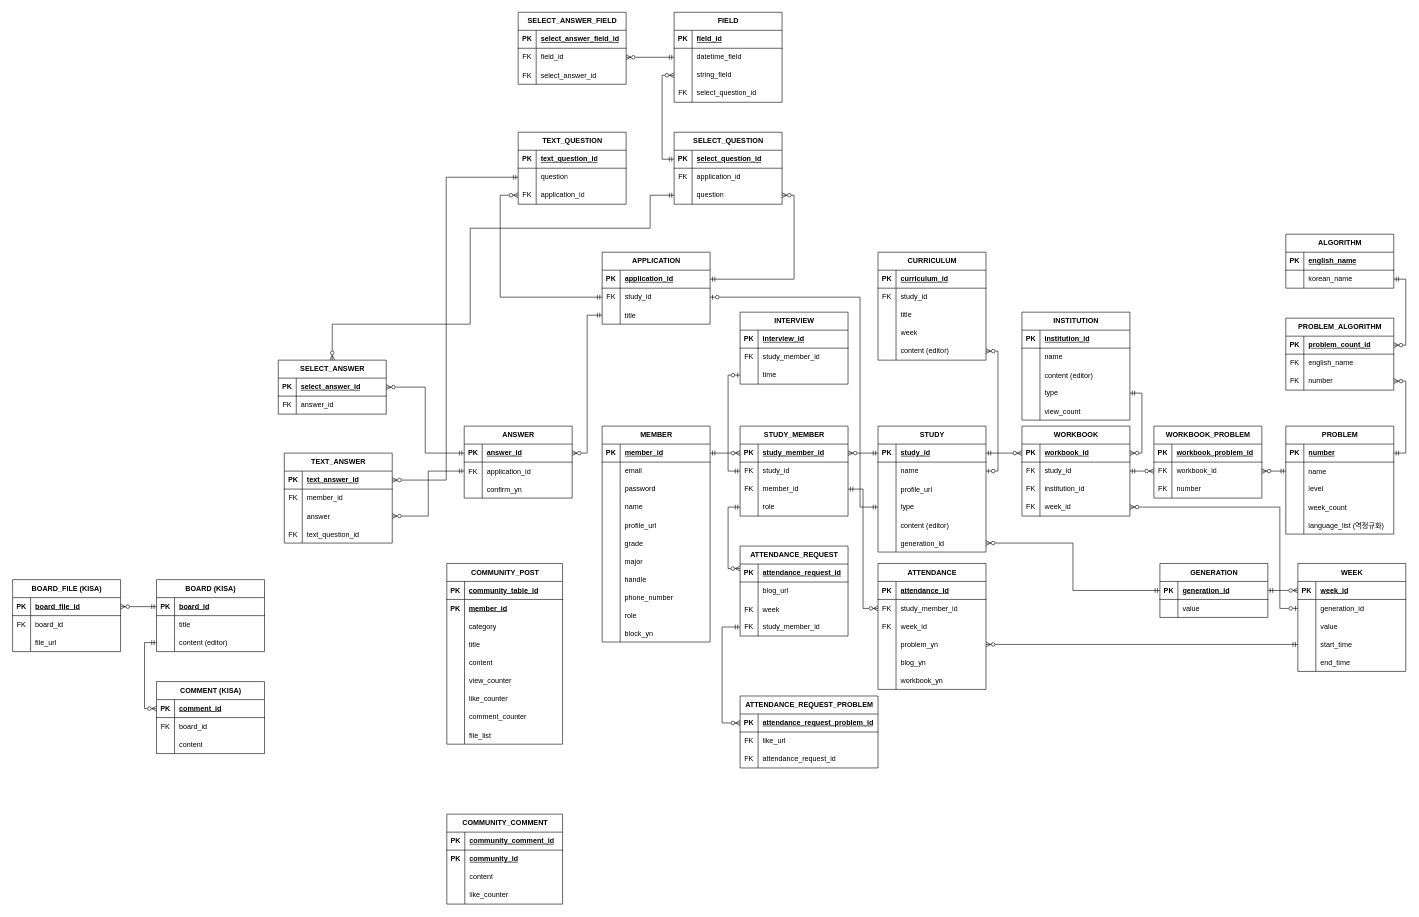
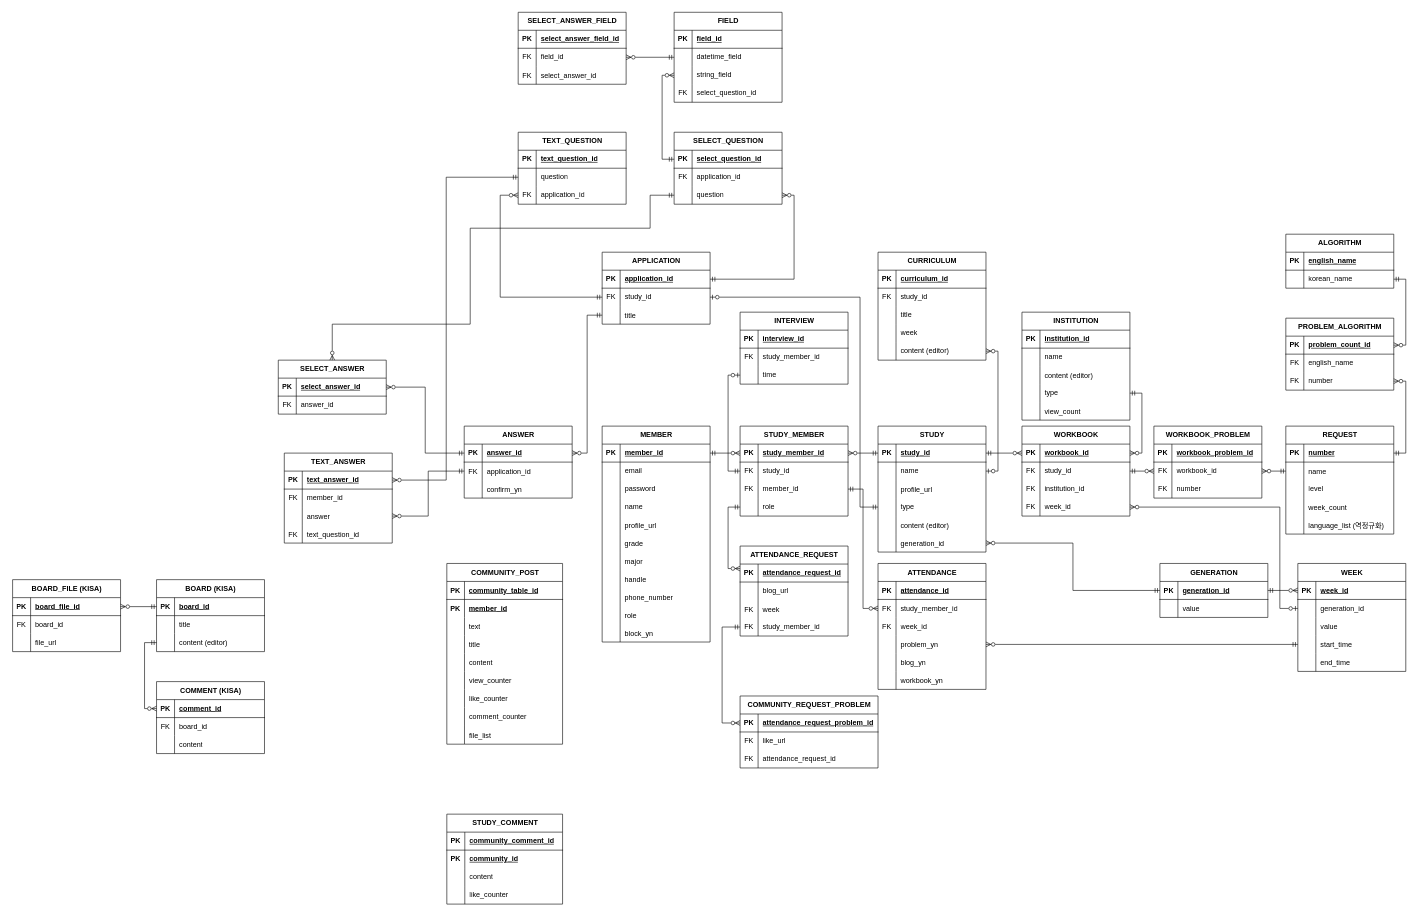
- <mxCell id="129" value="PROBLEM" style="shape=table;startSize=30;container=1;collapsible=1;childLayout=tableLayout;fixedRows=1;rowLines=0;fontStyle=1;align=center;resizeLast=1;html=1;" parent="1" vertex="1"><mxGeometry x="2142.96" y="710" width="180" height="180" as="geometry" /></mxCell>
+ <mxCell id="129" value="REQUEST" style="shape=table;startSize=30;container=1;collapsible=1;childLayout=tableLayout;fixedRows=1;rowLines=0;fontStyle=1;align=center;resizeLast=1;html=1;" parent="1" vertex="1"><mxGeometry x="2142.96" y="710" width="180" height="180" as="geometry" /></mxCell>
- <mxCell id="382" value="category" style="shape=partialRectangle;connectable=0;fillColor=none;top=0;left=0;bottom=0;right=0;align=left;spacingLeft=6;overflow=hidden;whiteSpace=wrap;html=1;" vertex="1" parent="380"><mxGeometry x="29.469" width="163.531" height="30" as="geometry"><mxRectangle width="163.531" height="30" as="alternateBounds" /></mxGeometry></mxCell>
+ <mxCell id="382" value="text" style="shape=partialRectangle;connectable=0;fillColor=none;top=0;left=0;bottom=0;right=0;align=left;spacingLeft=6;overflow=hidden;whiteSpace=wrap;html=1;" vertex="1" parent="380"><mxGeometry x="29.469" width="163.531" height="30" as="geometry"><mxRectangle width="163.531" height="30" as="alternateBounds" /></mxGeometry></mxCell>
- <mxCell id="238" value="ATTENDANCE_REQUEST_PROBLEM" style="shape=table;startSize=30;container=1;collapsible=1;childLayout=tableLayout;fixedRows=1;rowLines=0;fontStyle=1;align=center;resizeLast=1;html=1;" parent="1" vertex="1"><mxGeometry x="1233" y="1160" width="230" height="120" as="geometry" /></mxCell>
+ <mxCell id="238" value="COMMUNITY_REQUEST_PROBLEM" style="shape=table;startSize=30;container=1;collapsible=1;childLayout=tableLayout;fixedRows=1;rowLines=0;fontStyle=1;align=center;resizeLast=1;html=1;" parent="1" vertex="1"><mxGeometry x="1233" y="1160" width="230" height="120" as="geometry" /></mxCell>
- <mxCell id="401" value="COMMUNITY_COMMENT" style="shape=table;startSize=30;container=1;collapsible=1;childLayout=tableLayout;fixedRows=1;rowLines=0;fontStyle=1;align=center;resizeLast=1;html=1;" vertex="1" parent="1"><mxGeometry x="744" y="1357" width="193" height="150" as="geometry" /></mxCell>
+ <mxCell id="401" value="STUDY_COMMENT" style="shape=table;startSize=30;container=1;collapsible=1;childLayout=tableLayout;fixedRows=1;rowLines=0;fontStyle=1;align=center;resizeLast=1;html=1;" vertex="1" parent="1"><mxGeometry x="744" y="1357" width="193" height="150" as="geometry" /></mxCell>
